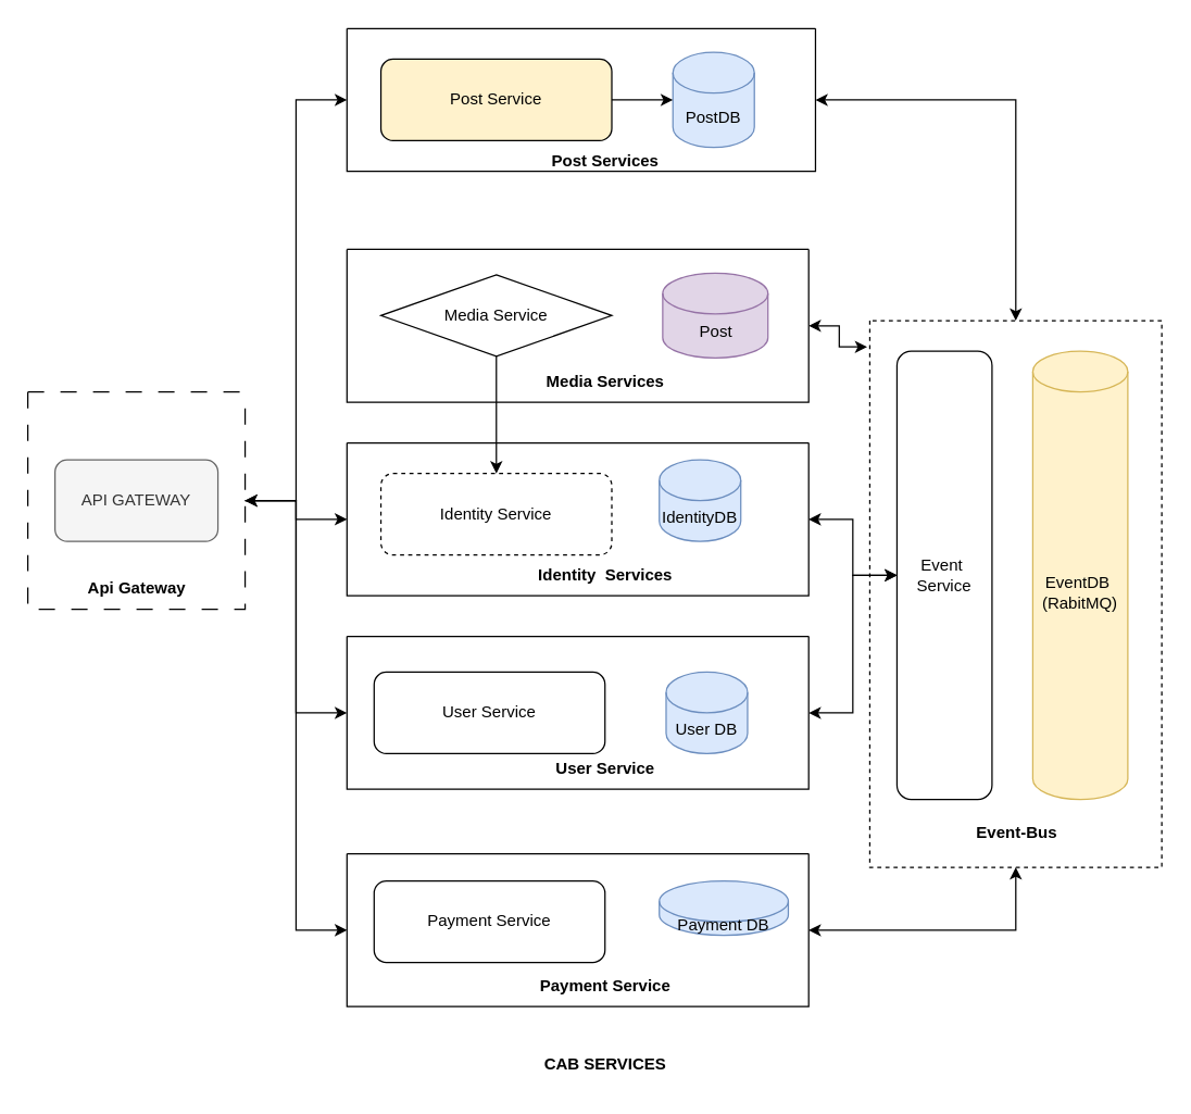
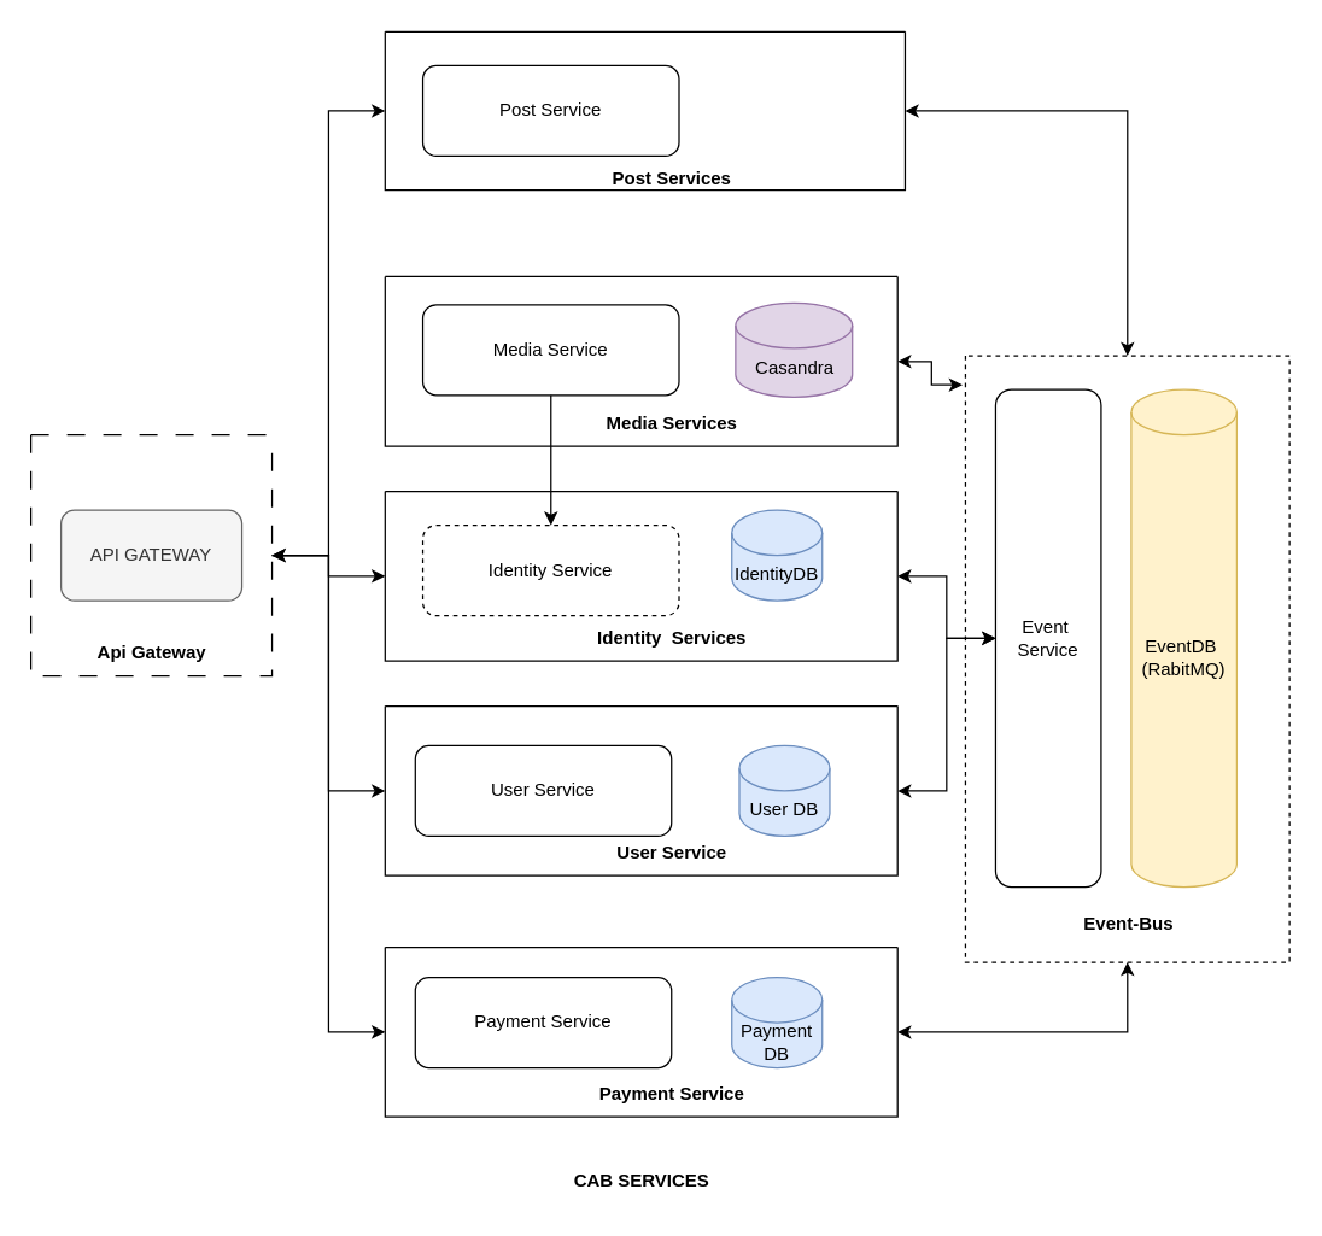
- <mxCell id="16" value="Post Service" style="rounded=1;whiteSpace=wrap;html=1;fillColor=#fff2cc;" parent="14" vertex="1"><mxGeometry x="25" y="22.5" width="170" height="60" as="geometry" /></mxCell>
+ <mxCell id="16" value="Post Service" style="rounded=1;whiteSpace=wrap;html=1;" parent="14" vertex="1"><mxGeometry x="25" y="22.5" width="170" height="60" as="geometry" /></mxCell>
- <mxCell id="18" value="" style="edgeStyle=orthogonalEdgeStyle;rounded=0;orthogonalLoop=1;jettySize=auto;html=1;" parent="14" source="16" target="17" edge="1"><mxGeometry relative="1" as="geometry" /></mxCell>
- <mxCell id="17" value="PostDB" style="shape=cylinder3;whiteSpace=wrap;html=1;boundedLbl=1;backgroundOutline=1;size=15;fillColor=#dae8fc;strokeColor=#6c8ebf;" parent="14" vertex="1"><mxGeometry x="240" y="17.5" width="60" height="70" as="geometry" /></mxCell>
- <mxCell id="23" value="Media Service" style="rhombus;whiteSpace=wrap;html=1;" parent="20" vertex="1"><mxGeometry x="25" y="18.75" width="170" height="60" as="geometry" /></mxCell>
+ <mxCell id="23" value="Media Service" style="rounded=1;whiteSpace=wrap;html=1;" parent="20" vertex="1"><mxGeometry x="25" y="18.75" width="170" height="60" as="geometry" /></mxCell>
- <mxCell id="22" value="Post" style="shape=cylinder3;whiteSpace=wrap;html=1;boundedLbl=1;backgroundOutline=1;size=15;fillColor=#e1d5e7;strokeColor=#9673a6;" parent="20" vertex="1"><mxGeometry x="232.5" y="17.5" width="77.5" height="62.5" as="geometry" /></mxCell>
+ <mxCell id="22" value="Casandra" style="shape=cylinder3;whiteSpace=wrap;html=1;boundedLbl=1;backgroundOutline=1;size=15;fillColor=#e1d5e7;strokeColor=#9673a6;" parent="20" vertex="1"><mxGeometry x="232.5" y="17.5" width="77.5" height="62.5" as="geometry" /></mxCell>
- <mxCell id="11" value="&lt;div&gt;EventDB&amp;nbsp;&lt;/div&gt;&lt;div&gt;(RabitMQ)&lt;/div&gt;" style="shape=cylinder3;whiteSpace=wrap;html=1;boundedLbl=1;backgroundOutline=1;size=15;fillColor=#fff2cc;strokeColor=#d6b656;" parent="1" vertex="1"><mxGeometry x="760" y="258" width="70" height="330" as="geometry" /></mxCell>
+ <mxCell id="11" value="&lt;div&gt;EventDB&amp;nbsp;&lt;/div&gt;&lt;div&gt;(RabitMQ)&lt;/div&gt;" style="shape=cylinder3;whiteSpace=wrap;html=1;boundedLbl=1;backgroundOutline=1;size=15;fillColor=#fff2cc;strokeColor=#d6b656;" parent="1" vertex="1"><mxGeometry x="750" y="258" width="70" height="330" as="geometry" /></mxCell>
- <mxCell id="37" value="Payment DB" style="shape=cylinder3;whiteSpace=wrap;html=1;boundedLbl=1;backgroundOutline=1;size=15;fillColor=#dae8fc;strokeColor=#6c8ebf;" parent="34" vertex="1"><mxGeometry x="230" y="20" width="95" height="40" as="geometry" /></mxCell>
+ <mxCell id="37" value="Payment DB" style="shape=cylinder3;whiteSpace=wrap;html=1;boundedLbl=1;backgroundOutline=1;size=15;fillColor=#dae8fc;strokeColor=#6c8ebf;" parent="34" vertex="1"><mxGeometry x="230" y="20" width="60" height="60" as="geometry" /></mxCell>
- <mxCell id="40" value="&lt;b&gt;CAB SERVICES&lt;br&gt;&lt;/b&gt;" style="text;html=1;align=center;verticalAlign=middle;resizable=0;points=[];autosize=1;strokeColor=none;fillColor=none;" parent="1" vertex="1"><mxGeometry x="390" y="768" width="110" height="30" as="geometry" /></mxCell>
+ <mxCell id="40" value="&lt;b&gt;CAB SERVICES&lt;br&gt;&lt;/b&gt;" style="text;html=1;align=center;verticalAlign=middle;resizable=0;points=[];autosize=1;strokeColor=none;fillColor=none;" parent="1" vertex="1"><mxGeometry x="370" y="768" width="110" height="30" as="geometry" /></mxCell>
